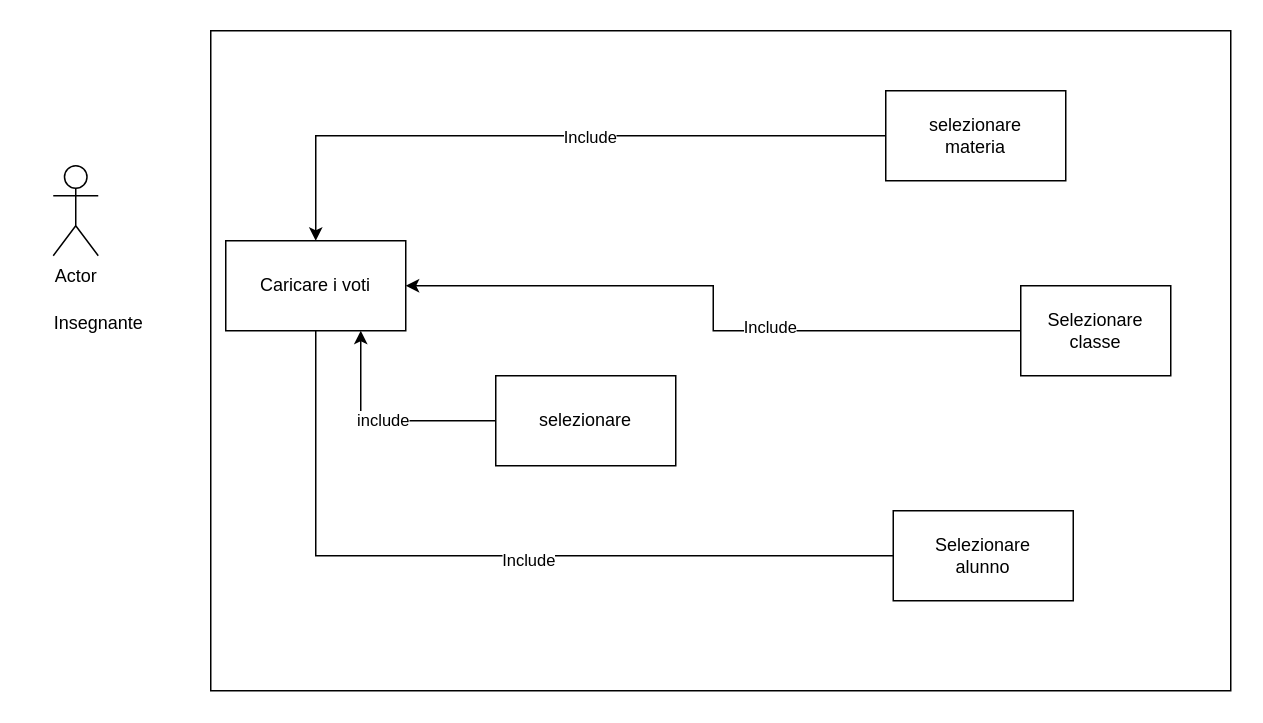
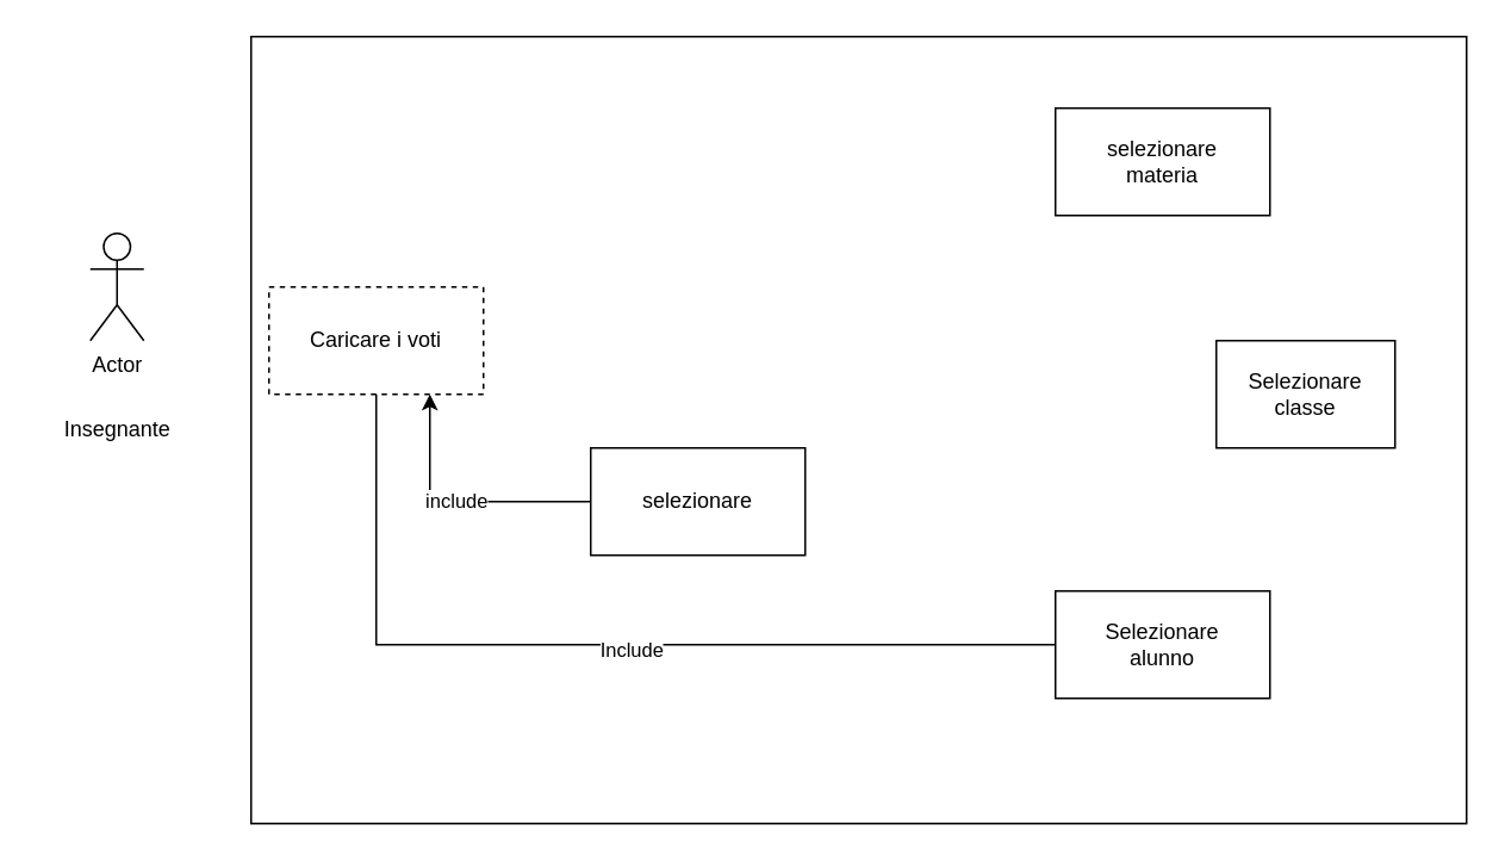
- <mxCell id="5" style="edgeStyle=orthogonalEdgeStyle;rounded=0;orthogonalLoop=1;jettySize=auto;html=1;exitX=0;exitY=0.5;exitDx=0;exitDy=0;entryX=0.5;entryY=0;entryDx=0;entryDy=0;" edge="1" parent="1" source="7" target="4"><mxGeometry relative="1" as="geometry"><mxPoint x="340" y="180" as="targetPoint" /></mxGeometry></mxCell>
- <mxCell id="6" value="Include" style="edgeLabel;html=1;align=center;verticalAlign=middle;resizable=0;points=[];" vertex="1" connectable="0" parent="5"><mxGeometry x="-0.12" relative="1" as="geometry"><mxPoint as="offset" /></mxGeometry></mxCell>
- <mxCell id="2" value="Actor" style="shape=umlActor;verticalLabelPosition=bottom;verticalAlign=top;html=1;outlineConnect=0;" vertex="1" parent="1"><mxGeometry x="35" y="110" width="30" height="60" as="geometry" /></mxCell>
+ <mxCell id="2" value="Actor" style="shape=umlActor;verticalLabelPosition=bottom;verticalAlign=top;html=1;outlineConnect=0;" vertex="1" parent="1"><mxGeometry x="50" y="130" width="30" height="60" as="geometry" /></mxCell>
- <mxCell id="4" value="Caricare i voti" style="rounded=0;whiteSpace=wrap;html=1;" vertex="1" parent="1"><mxGeometry x="150" y="160" width="120" height="60" as="geometry" /></mxCell>
+ <mxCell id="4" value="Caricare i voti" style="rounded=0;whiteSpace=wrap;html=1;dashed=1;" vertex="1" parent="1"><mxGeometry x="150" y="160" width="120" height="60" as="geometry" /></mxCell>
- <mxCell id="8" style="edgeStyle=orthogonalEdgeStyle;rounded=0;orthogonalLoop=1;jettySize=auto;html=1;exitX=0;exitY=0.5;exitDx=0;exitDy=0;entryX=1;entryY=0.5;entryDx=0;entryDy=0;" edge="1" parent="1" source="10" target="4"><mxGeometry relative="1" as="geometry"><mxPoint x="330" y="210" as="targetPoint" /></mxGeometry></mxCell>
- <mxCell id="9" value="Include" style="edgeLabel;html=1;align=center;verticalAlign=middle;resizable=0;points=[];" vertex="1" connectable="0" parent="8"><mxGeometry x="-0.237" y="-3" relative="1" as="geometry"><mxPoint as="offset" /></mxGeometry></mxCell>
- <mxCell id="14" value="Insegnante" style="text;html=1;align=center;verticalAlign=middle;resizable=0;points=[];autosize=1;strokeColor=none;fillColor=none;" vertex="1" parent="1"><mxGeometry y="200" width="90" height="30" as="geometry" x="20" /></mxCell>
+ <mxCell id="14" value="Insegnante" style="text;html=1;align=center;verticalAlign=middle;resizable=0;points=[];autosize=1;strokeColor=none;fillColor=none;" vertex="1" parent="1"><mxGeometry x="20" y="225" width="90" height="30" as="geometry" /></mxCell>
- <mxCell id="13" value="&lt;div&gt;Selezionare &lt;br&gt;&lt;/div&gt;&lt;div&gt;alunno&lt;br&gt;&lt;/div&gt;" style="rounded=0;whiteSpace=wrap;html=1;" vertex="1" parent="1"><mxGeometry x="595" y="340" width="120" height="60" as="geometry" /></mxCell>
+ <mxCell id="13" value="&lt;div&gt;Selezionare &lt;br&gt;&lt;/div&gt;&lt;div&gt;alunno&lt;br&gt;&lt;/div&gt;" style="rounded=0;whiteSpace=wrap;html=1;" vertex="1" parent="1"><mxGeometry x="590" y="330" width="120" height="60" as="geometry" /></mxCell>
